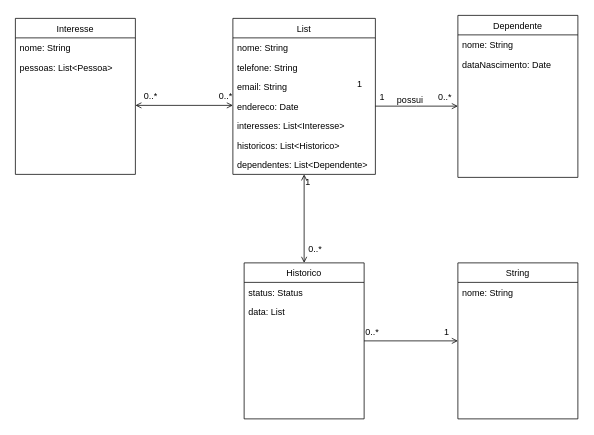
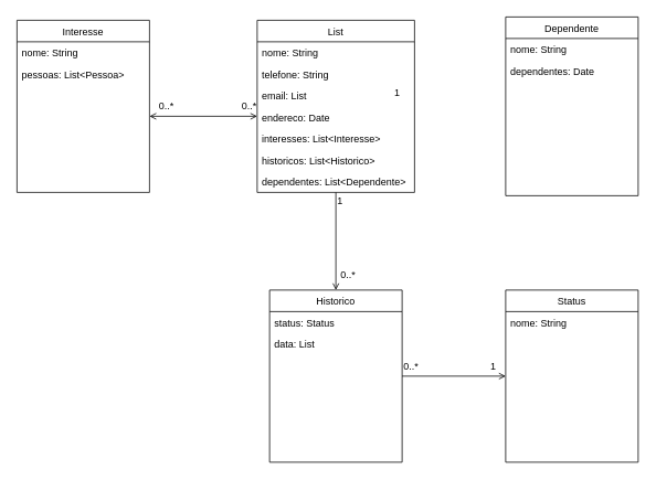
- <mxCell id="4" value="dataNascimento: Date" style="text;align=left;verticalAlign=top;spacingLeft=4;spacingRight=4;overflow=hidden;rotatable=0;points=[[0,0.5],[1,0.5]];portConstraint=eastwest;" parent="2" vertex="1"><mxGeometry y="52" width="160" height="26" as="geometry" /></mxCell>
+ <mxCell id="4" value="dependentes: Date" style="text;align=left;verticalAlign=top;spacingLeft=4;spacingRight=4;overflow=hidden;rotatable=0;points=[[0,0.5],[1,0.5]];portConstraint=eastwest;" parent="2" vertex="1"><mxGeometry y="52" width="160" height="26" as="geometry" /></mxCell>
- <mxCell id="18" value="email: String" style="text;align=left;verticalAlign=top;spacingLeft=4;spacingRight=4;overflow=hidden;rotatable=0;points=[[0,0.5],[1,0.5]];portConstraint=eastwest;" parent="15" vertex="1"><mxGeometry y="78" width="190" height="26" as="geometry" /></mxCell>
+ <mxCell id="18" value="email: List" style="text;align=left;verticalAlign=top;spacingLeft=4;spacingRight=4;overflow=hidden;rotatable=0;points=[[0,0.5],[1,0.5]];portConstraint=eastwest;" parent="15" vertex="1"><mxGeometry y="78" width="190" height="26" as="geometry" /></mxCell>
- <mxCell id="5" value="" style="endArrow=open;shadow=0;strokeWidth=1;rounded=0;curved=0;endFill=1;edgeStyle=elbowEdgeStyle;elbow=vertical;exitX=1;exitY=0.5;exitDx=0;exitDy=0;" parent="1" source="19" target="2" edge="1"><mxGeometry x="0.5" y="41" relative="1" as="geometry"><mxPoint x="470" y="124" as="sourcePoint" /><mxPoint x="630" y="92" as="targetPoint" /><mxPoint x="-40" y="32" as="offset" /></mxGeometry></mxCell>
- <mxCell id="6" value="1" style="resizable=0;align=left;verticalAlign=bottom;labelBackgroundColor=none;fontSize=12;" parent="5" connectable="0" vertex="1"><mxGeometry x="-1" relative="1" as="geometry"><mxPoint x="4" y="-4" as="offset" /></mxGeometry></mxCell>
- <mxCell id="7" value="0..*" style="resizable=0;align=right;verticalAlign=bottom;labelBackgroundColor=none;fontSize=12;" parent="5" connectable="0" vertex="1"><mxGeometry x="1" relative="1" as="geometry"><mxPoint x="-7" y="-4" as="offset" /></mxGeometry></mxCell>
- <mxCell id="8" value="possui" style="text;html=1;resizable=0;points=[];;align=center;verticalAlign=middle;labelBackgroundColor=none;rounded=0;shadow=0;strokeWidth=1;fontSize=12;" parent="5" vertex="1" connectable="0"><mxGeometry x="0.5" y="49" relative="1" as="geometry"><mxPoint x="-38" y="40" as="offset" /></mxGeometry></mxCell>
- <mxCell id="28" value="" style="endArrow=open;html=1;rounded=0;exitX=0.5;exitY=0;exitDx=0;exitDy=0;entryX=0.5;entryY=1;entryDx=0;entryDy=0;startArrow=open;startFill=0;endFill=0;" parent="1" source="25" target="15" edge="1"><mxGeometry width="50" height="50" relative="1" as="geometry"><mxPoint x="360" y="330" as="sourcePoint" /><mxPoint x="410" y="280" as="targetPoint" /></mxGeometry></mxCell>
+ <mxCell id="28" value="" style="endArrow=none;html=1;rounded=0;exitX=0.5;exitY=0;exitDx=0;exitDy=0;entryX=0.5;entryY=1;entryDx=0;entryDy=0;startArrow=open;startFill=0;endFill=0;" parent="1" source="25" target="15" edge="1"><mxGeometry width="50" height="50" relative="1" as="geometry"><mxPoint x="360" y="330" as="sourcePoint" /><mxPoint x="410" y="280" as="targetPoint" /></mxGeometry></mxCell>
- <mxCell id="31" value="String" style="swimlane;fontStyle=0;align=center;verticalAlign=top;childLayout=stackLayout;horizontal=1;startSize=26;horizontalStack=0;resizeParent=1;resizeLast=0;collapsible=1;marginBottom=0;rounded=0;shadow=0;strokeWidth=1;" parent="1" vertex="1"><mxGeometry x="610" y="350" width="160" height="208" as="geometry"><mxRectangle x="230" y="140" width="160" height="26" as="alternateBounds" /></mxGeometry></mxCell>
+ <mxCell id="31" value="Status" style="swimlane;fontStyle=0;align=center;verticalAlign=top;childLayout=stackLayout;horizontal=1;startSize=26;horizontalStack=0;resizeParent=1;resizeLast=0;collapsible=1;marginBottom=0;rounded=0;shadow=0;strokeWidth=1;" parent="1" vertex="1"><mxGeometry x="610" y="350" width="160" height="208" as="geometry"><mxRectangle x="230" y="140" width="160" height="26" as="alternateBounds" /></mxGeometry></mxCell>
